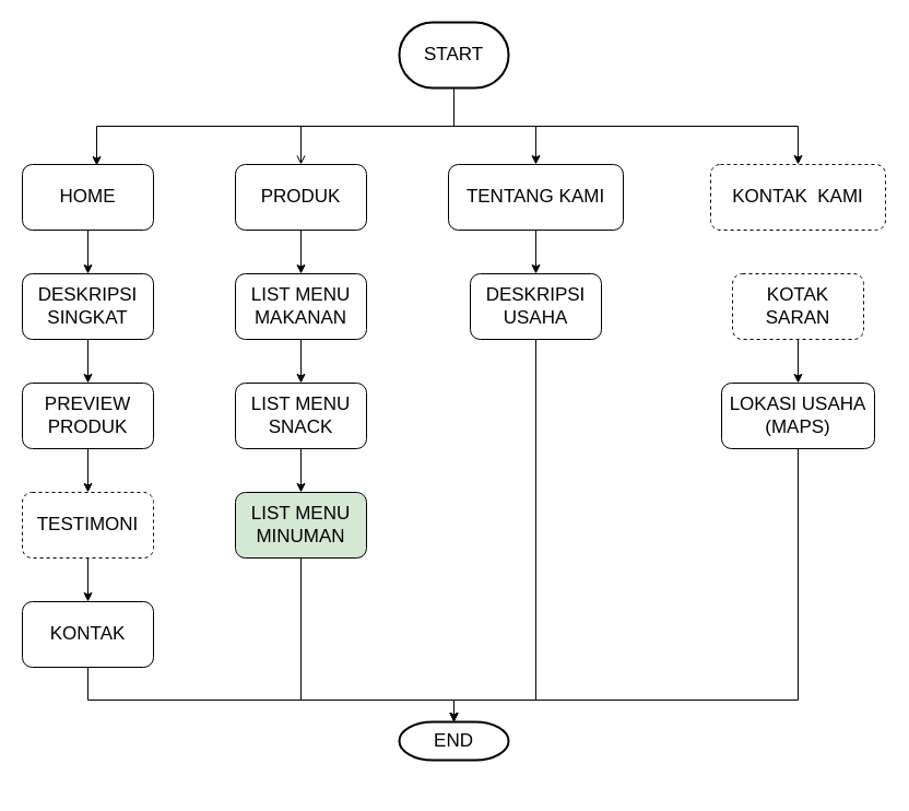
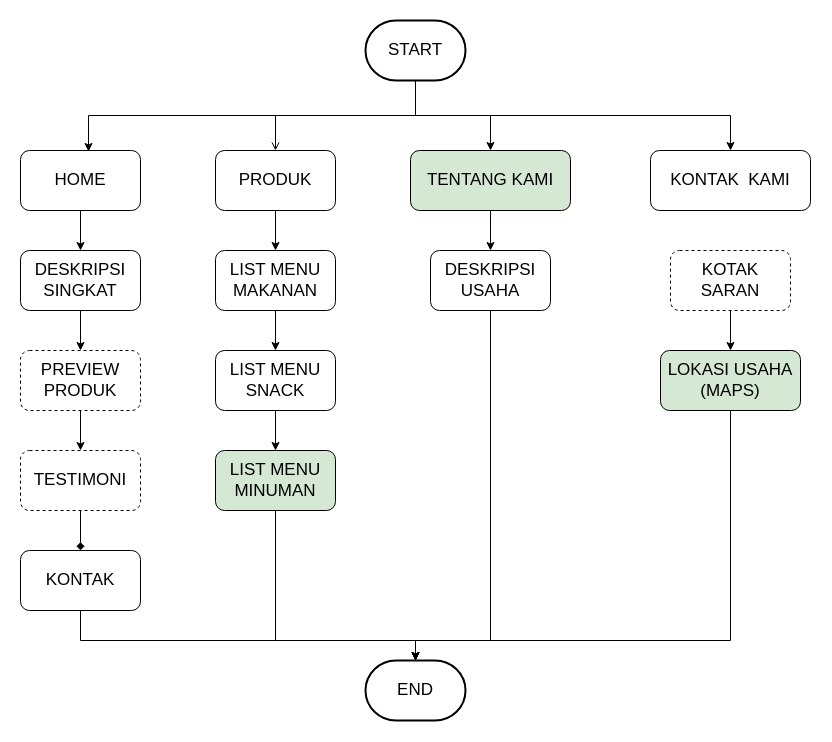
- <mxCell id="11" value="TENTANG KAMI" style="rounded=1;whiteSpace=wrap;html=1;fontSize=17;" vertex="1" parent="1"><mxGeometry x="410" y="150" width="160" height="60" as="geometry" /></mxCell>
+ <mxCell id="11" value="TENTANG KAMI" style="rounded=1;whiteSpace=wrap;html=1;fontSize=17;fillColor=#d5e8d4;" vertex="1" parent="1"><mxGeometry x="410" y="150" width="160" height="60" as="geometry" /></mxCell>
- <mxCell id="12" value="KONTAK&amp;nbsp; KAMI" style="rounded=1;whiteSpace=wrap;html=1;fontSize=17;dashed=1;" vertex="1" parent="1"><mxGeometry x="650" y="150" width="160" height="60" as="geometry" /></mxCell>
+ <mxCell id="12" value="KONTAK&amp;nbsp; KAMI" style="rounded=1;whiteSpace=wrap;html=1;fontSize=17;" vertex="1" parent="1"><mxGeometry x="650" y="150" width="160" height="60" as="geometry" /></mxCell>
- <mxCell id="17" value="PREVIEW PRODUK" style="rounded=1;whiteSpace=wrap;html=1;fontSize=17;" vertex="1" parent="1"><mxGeometry x="20" y="350" width="120" height="60" as="geometry" /></mxCell>
+ <mxCell id="17" value="PREVIEW PRODUK" style="rounded=1;whiteSpace=wrap;html=1;fontSize=17;dashed=1;" vertex="1" parent="1"><mxGeometry x="20" y="350" width="120" height="60" as="geometry" /></mxCell>
- <mxCell id="29" value="LOKASI USAHA (MAPS)" style="rounded=1;whiteSpace=wrap;html=1;fontSize=17;" vertex="1" parent="1"><mxGeometry x="660" y="350" width="140" height="60" as="geometry" /></mxCell>
+ <mxCell id="29" value="LOKASI USAHA (MAPS)" style="rounded=1;whiteSpace=wrap;html=1;fontSize=17;fillColor=#d5e8d4;" vertex="1" parent="1"><mxGeometry x="660" y="350" width="140" height="60" as="geometry" /></mxCell>
- <mxCell id="18" style="edgeStyle=orthogonalEdgeStyle;rounded=0;orthogonalLoop=1;jettySize=auto;html=1;exitX=0.5;exitY=1;exitDx=0;exitDy=0;entryX=0.5;entryY=0;entryDx=0;entryDy=0;" edge="1" parent="1" source="19" target="20"><mxGeometry relative="1" as="geometry" /></mxCell>
+ <mxCell id="18" style="edgeStyle=orthogonalEdgeStyle;rounded=0;orthogonalLoop=1;jettySize=auto;html=1;exitX=0.5;exitY=1;exitDx=0;exitDy=0;entryX=0.5;entryY=0;entryDx=0;entryDy=0;endArrow=diamond;" edge="1" parent="1" source="19" target="20"><mxGeometry relative="1" as="geometry" /></mxCell>
- <mxCell id="30" value="END" style="strokeWidth=2;html=1;shape=mxgraph.flowchart.terminator;whiteSpace=wrap;fontSize=17;" vertex="1" parent="1"><mxGeometry x="365" y="660" width="100" height="35" as="geometry" /></mxCell>
+ <mxCell id="30" value="END" style="strokeWidth=2;html=1;shape=mxgraph.flowchart.terminator;whiteSpace=wrap;fontSize=17;" vertex="1" parent="1"><mxGeometry x="365" y="660" width="100" height="60" as="geometry" /></mxCell>
